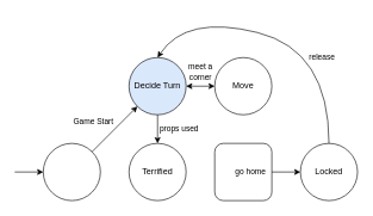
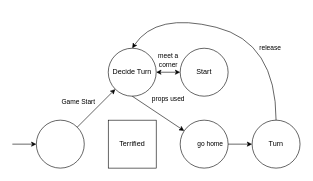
- <mxCell id="7" value="Decide Turn" style="ellipse;whiteSpace=wrap;html=1;aspect=fixed;fillColor=#dae8fc;" vertex="1" parent="6"><mxGeometry width="80" height="80" as="geometry" /></mxCell>
+ <mxCell id="7" value="Decide Turn" style="ellipse;whiteSpace=wrap;html=1;aspect=fixed;" vertex="1" parent="6"><mxGeometry width="80" height="80" as="geometry" /></mxCell>
- <mxCell id="5" value="Move" style="ellipse;whiteSpace=wrap;html=1;aspect=fixed;" vertex="1" parent="4"><mxGeometry width="80" height="80" as="geometry" /></mxCell>
+ <mxCell id="5" value="Start" style="ellipse;whiteSpace=wrap;html=1;aspect=fixed;" vertex="1" parent="4"><mxGeometry width="80" height="80" as="geometry" /></mxCell>
- <mxCell id="17" value="props used" style="endArrow=classic;html=1;rounded=0;exitX=0.5;exitY=1;exitDx=0;exitDy=0;entryX=0.5;entryY=0;entryDx=0;entryDy=0;" edge="1" parent="1" source="7" target="9"><mxGeometry y="30" width="50" height="50" relative="1" as="geometry"><mxPoint x="340" y="230" as="sourcePoint" /><mxPoint x="390" y="180" as="targetPoint" /><mxPoint as="offset" /></mxGeometry></mxCell>
+ <mxCell id="17" value="props used" style="endArrow=classic;html=1;rounded=0;exitX=0.5;exitY=1;exitDx=0;exitDy=0;" edge="1" parent="1" source="7" target="11"><mxGeometry y="30" width="50" height="50" relative="1" as="geometry"><mxPoint x="340" y="230" as="sourcePoint" /><mxPoint x="390" y="180" as="targetPoint" /><mxPoint as="offset" /></mxGeometry></mxCell>
- <mxCell id="9" value="Terrified" style="ellipse;whiteSpace=wrap;html=1;aspect=fixed;" vertex="1" parent="8"><mxGeometry width="80" height="80" as="geometry" /></mxCell>
+ <mxCell id="9" value="Terrified" style="whiteSpace=wrap;html=1;aspect=fixed;rounded=0;" vertex="1" parent="8"><mxGeometry width="80" height="80" as="geometry" /></mxCell>
- <mxCell id="11" value="Die" style="whiteSpace=wrap;html=1;aspect=fixed;rounded=1;" vertex="1" parent="10"><mxGeometry width="80" height="80" as="geometry" /></mxCell>
+ <mxCell id="11" value="Die" style="ellipse;whiteSpace=wrap;html=1;aspect=fixed;" vertex="1" parent="10"><mxGeometry width="80" height="80" as="geometry" /></mxCell>
- <mxCell id="16" value="Locked" style="ellipse;whiteSpace=wrap;html=1;aspect=fixed;" vertex="1" parent="15"><mxGeometry width="80" height="80" as="geometry" /></mxCell>
+ <mxCell id="16" value="Turn" style="ellipse;whiteSpace=wrap;html=1;aspect=fixed;" vertex="1" parent="15"><mxGeometry width="80" height="80" as="geometry" /></mxCell>
